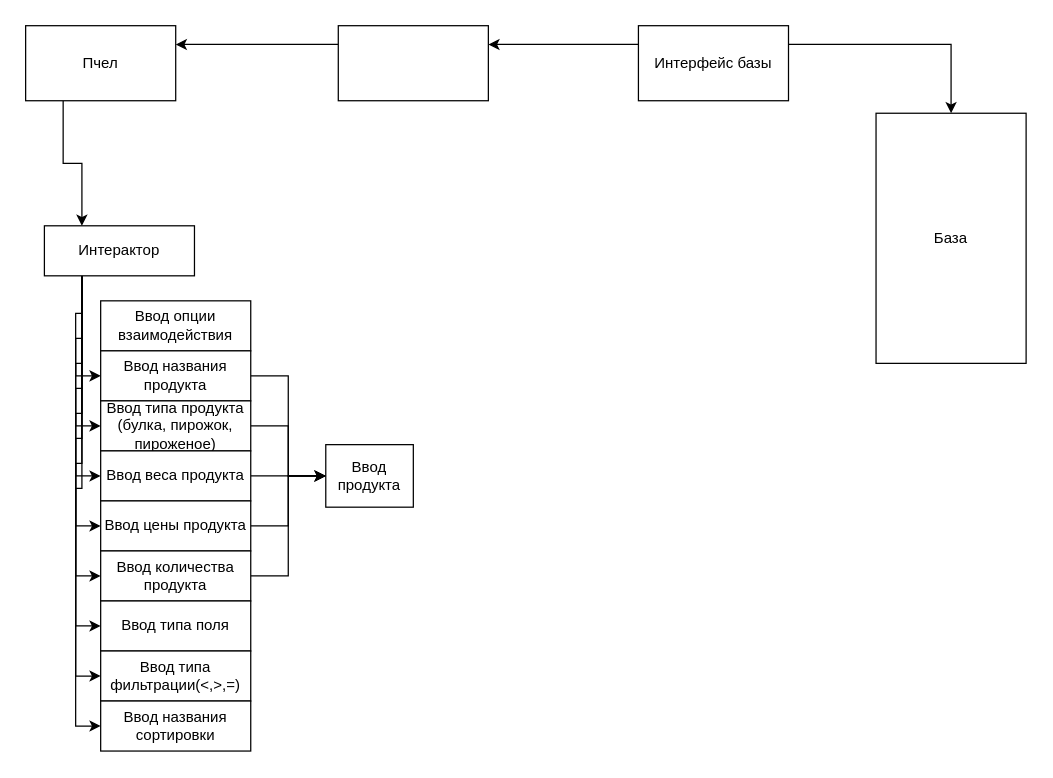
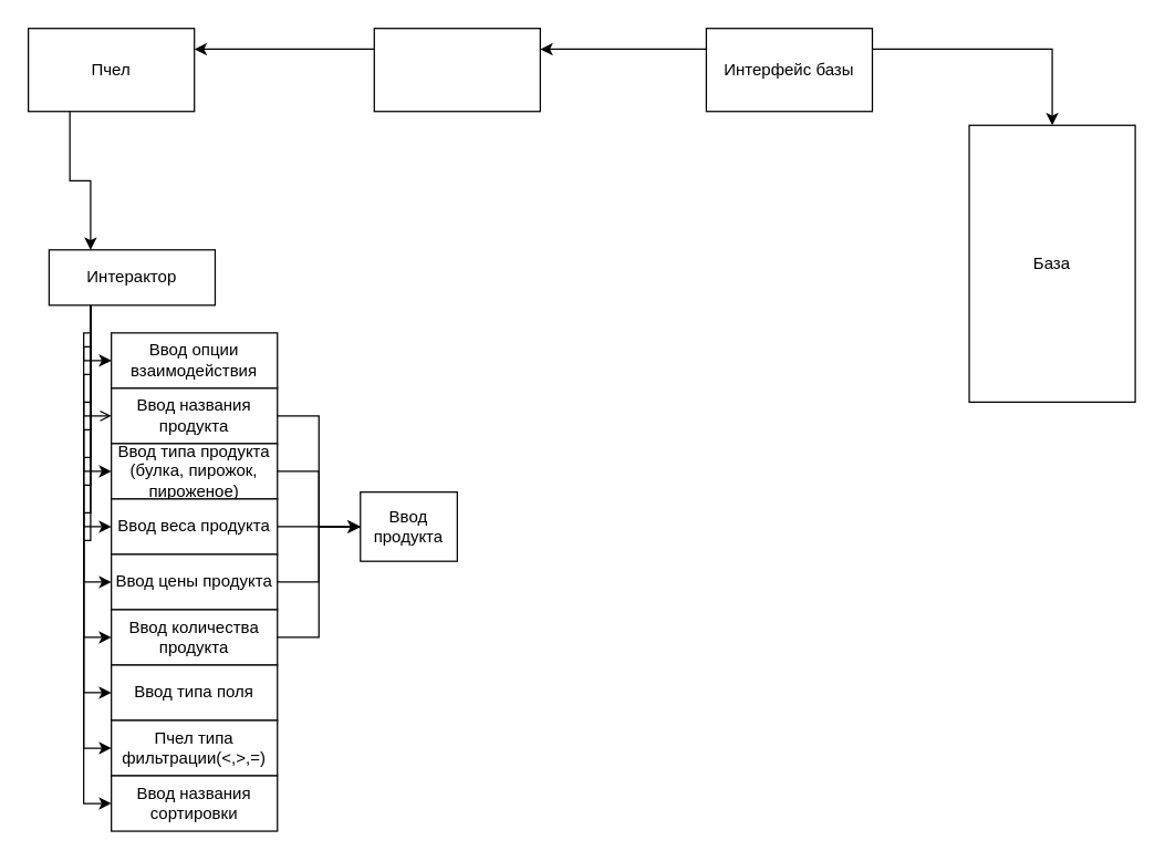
+ <mxCell id="7" style="edgeStyle=orthogonalEdgeStyle;rounded=0;orthogonalLoop=1;jettySize=auto;html=1;entryX=0;entryY=0.5;entryDx=0;entryDy=0;exitX=0.25;exitY=1;exitDx=0;exitDy=0;" edge="1" parent="1" source="16" target="17"><mxGeometry relative="1" as="geometry" /></mxCell>
- <mxCell id="8" style="edgeStyle=orthogonalEdgeStyle;rounded=0;orthogonalLoop=1;jettySize=auto;html=1;entryX=0;entryY=0.5;entryDx=0;entryDy=0;exitX=0.25;exitY=1;exitDx=0;exitDy=0;" edge="1" parent="1" source="16" target="20"><mxGeometry relative="1" as="geometry" /></mxCell>
+ <mxCell id="8" style="edgeStyle=orthogonalEdgeStyle;rounded=0;orthogonalLoop=1;jettySize=auto;html=1;entryX=0;entryY=0.5;entryDx=0;entryDy=0;exitX=0.25;exitY=1;exitDx=0;exitDy=0;endArrow=open;" edge="1" parent="1" source="16" target="20"><mxGeometry relative="1" as="geometry" /></mxCell>
- <mxCell id="31" value="Ввод типа фильтрации(&amp;lt;,&amp;gt;,=)" style="rounded=0;whiteSpace=wrap;html=1;" vertex="1" parent="1"><mxGeometry x="80" y="520" width="120" height="40" as="geometry" /></mxCell>
+ <mxCell id="31" value="Пчел типа фильтрации(&amp;lt;,&amp;gt;,=)" style="rounded=0;whiteSpace=wrap;html=1;" vertex="1" parent="1"><mxGeometry x="80" y="520" width="120" height="40" as="geometry" /></mxCell>
